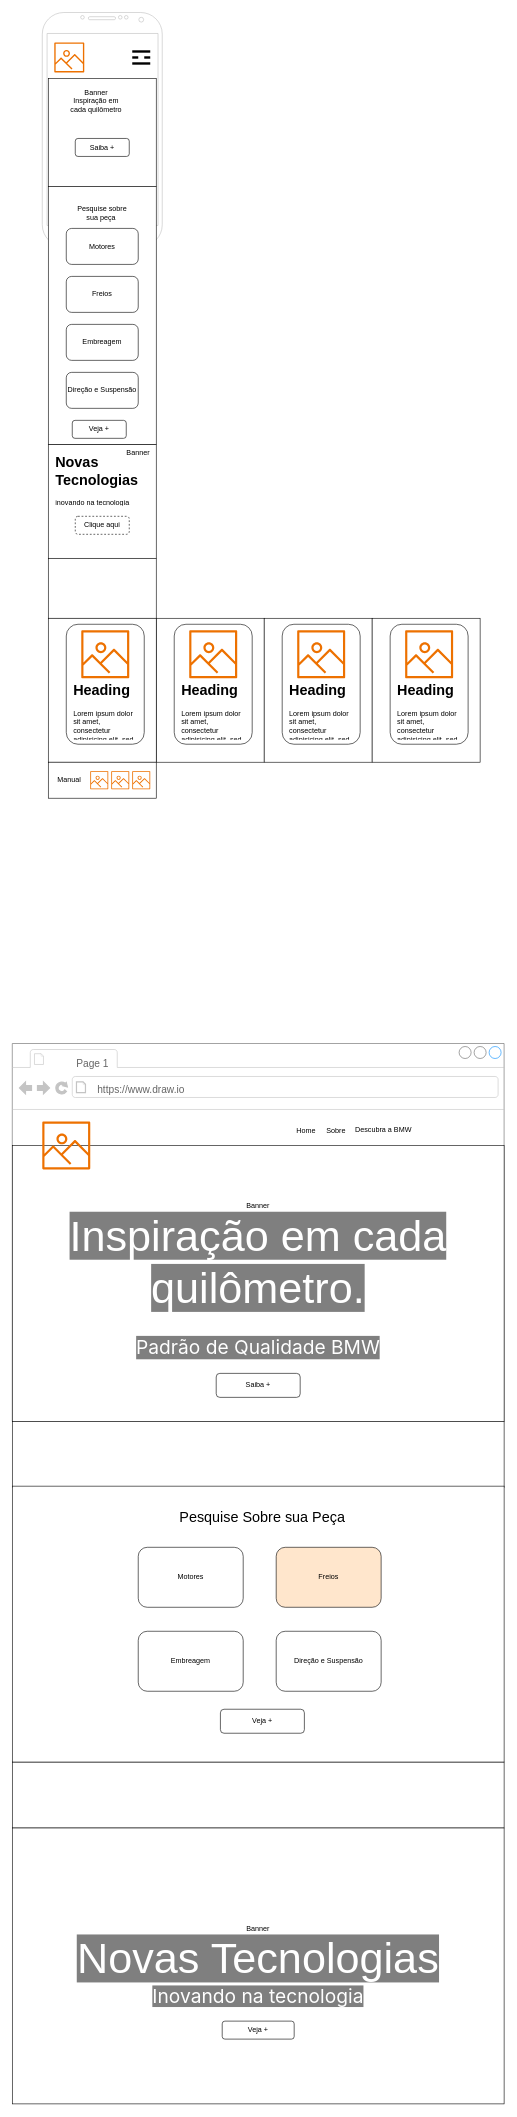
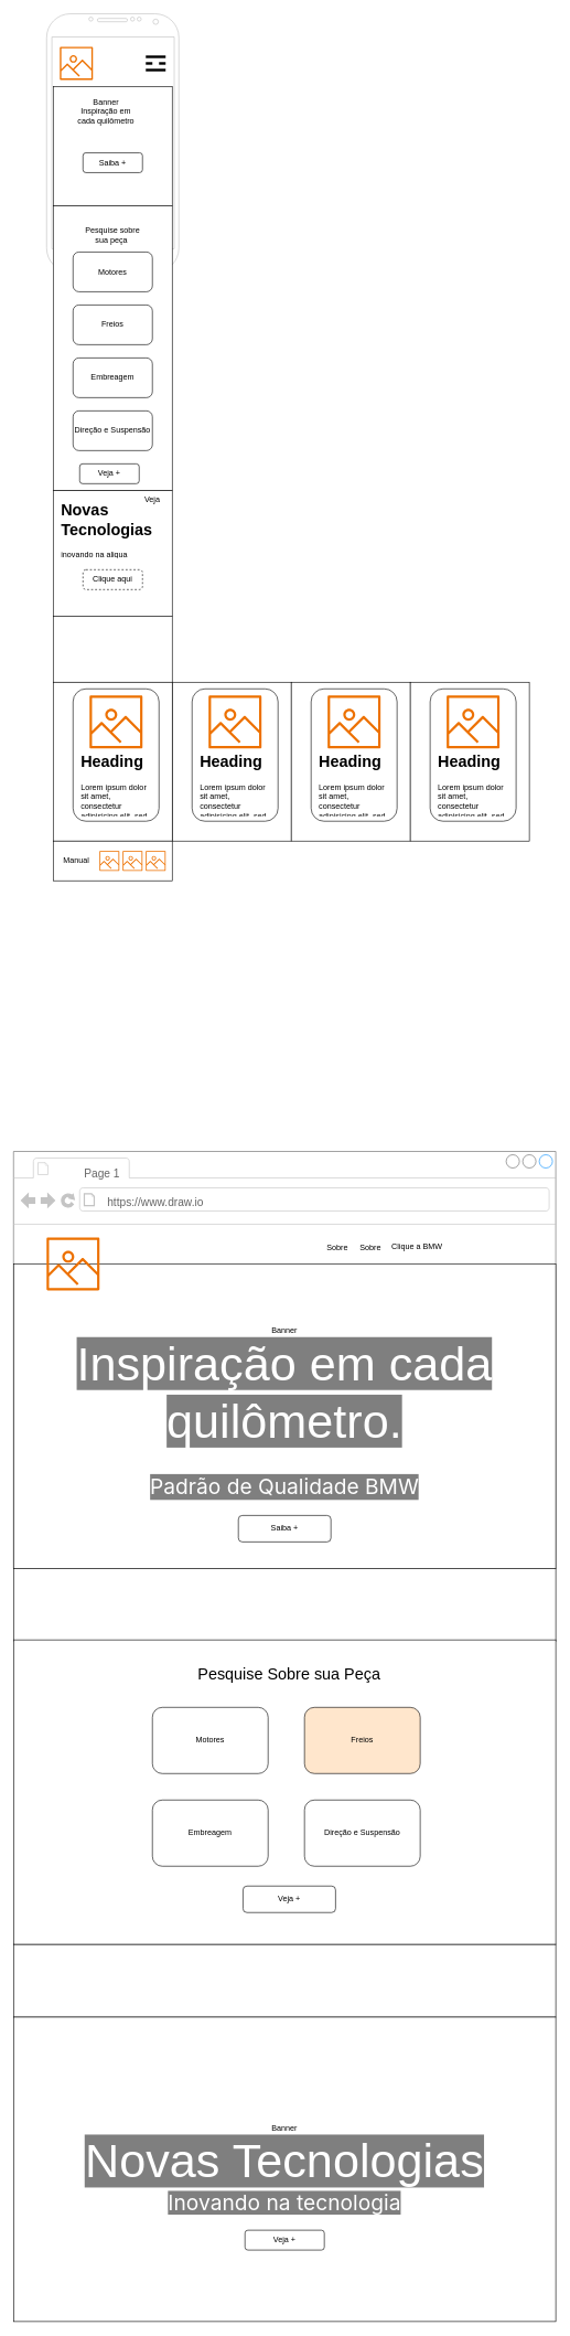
- <mxCell id="15" value="Banner" style="text;html=1;align=center;verticalAlign=middle;whiteSpace=wrap;rounded=0;" parent="1" vertex="1"><mxGeometry x="200" y="740" width="60" height="30" as="geometry" /></mxCell>
+ <mxCell id="15" value="Veja" style="text;html=1;align=center;verticalAlign=middle;whiteSpace=wrap;rounded=0;" parent="1" vertex="1"><mxGeometry x="200" y="740" width="60" height="30" as="geometry" /></mxCell>
- <mxCell id="14" value="&lt;h1 style=&quot;margin-top: 0px;&quot;&gt;Novas Tecnologias&lt;/h1&gt;&lt;p&gt;inovando na tecnologia&lt;/p&gt;" style="text;html=1;whiteSpace=wrap;overflow=hidden;rounded=0;" parent="1" vertex="1"><mxGeometry x="90" y="750" width="150" height="90" as="geometry" /></mxCell>
+ <mxCell id="14" value="&lt;h1 style=&quot;margin-top: 0px;&quot;&gt;Novas Tecnologias&lt;/h1&gt;&lt;p&gt;inovando na aliqua&lt;/p&gt;" style="text;html=1;whiteSpace=wrap;overflow=hidden;rounded=0;" parent="1" vertex="1"><mxGeometry x="90" y="750" width="150" height="90" as="geometry" /></mxCell>
- <mxCell id="43" value="&lt;div style=&quot;text-align: center;&quot;&gt;&lt;span style=&quot;background-color: initial;&quot;&gt;Descubra a BMW&lt;/span&gt;&lt;/div&gt;" style="text;whiteSpace=wrap;html=1;" parent="36" vertex="1"><mxGeometry x="570" y="130" width="100" height="40" as="geometry" /></mxCell>
+ <mxCell id="43" value="&lt;div style=&quot;text-align: center;&quot;&gt;&lt;span style=&quot;background-color: initial;&quot;&gt;Clique a BMW&lt;/span&gt;&lt;/div&gt;" style="text;whiteSpace=wrap;html=1;" parent="36" vertex="1"><mxGeometry x="570" y="130" width="100" height="40" as="geometry" /></mxCell>
- <mxCell id="41" value="Home" style="text;html=1;align=center;verticalAlign=middle;whiteSpace=wrap;rounded=0;" parent="36" vertex="1"><mxGeometry x="460" y="130" width="60" height="30" as="geometry" /></mxCell>
+ <mxCell id="41" value="Sobre" style="text;html=1;align=center;verticalAlign=middle;whiteSpace=wrap;rounded=0;" parent="36" vertex="1"><mxGeometry x="460" y="130" width="60" height="30" as="geometry" /></mxCell>
